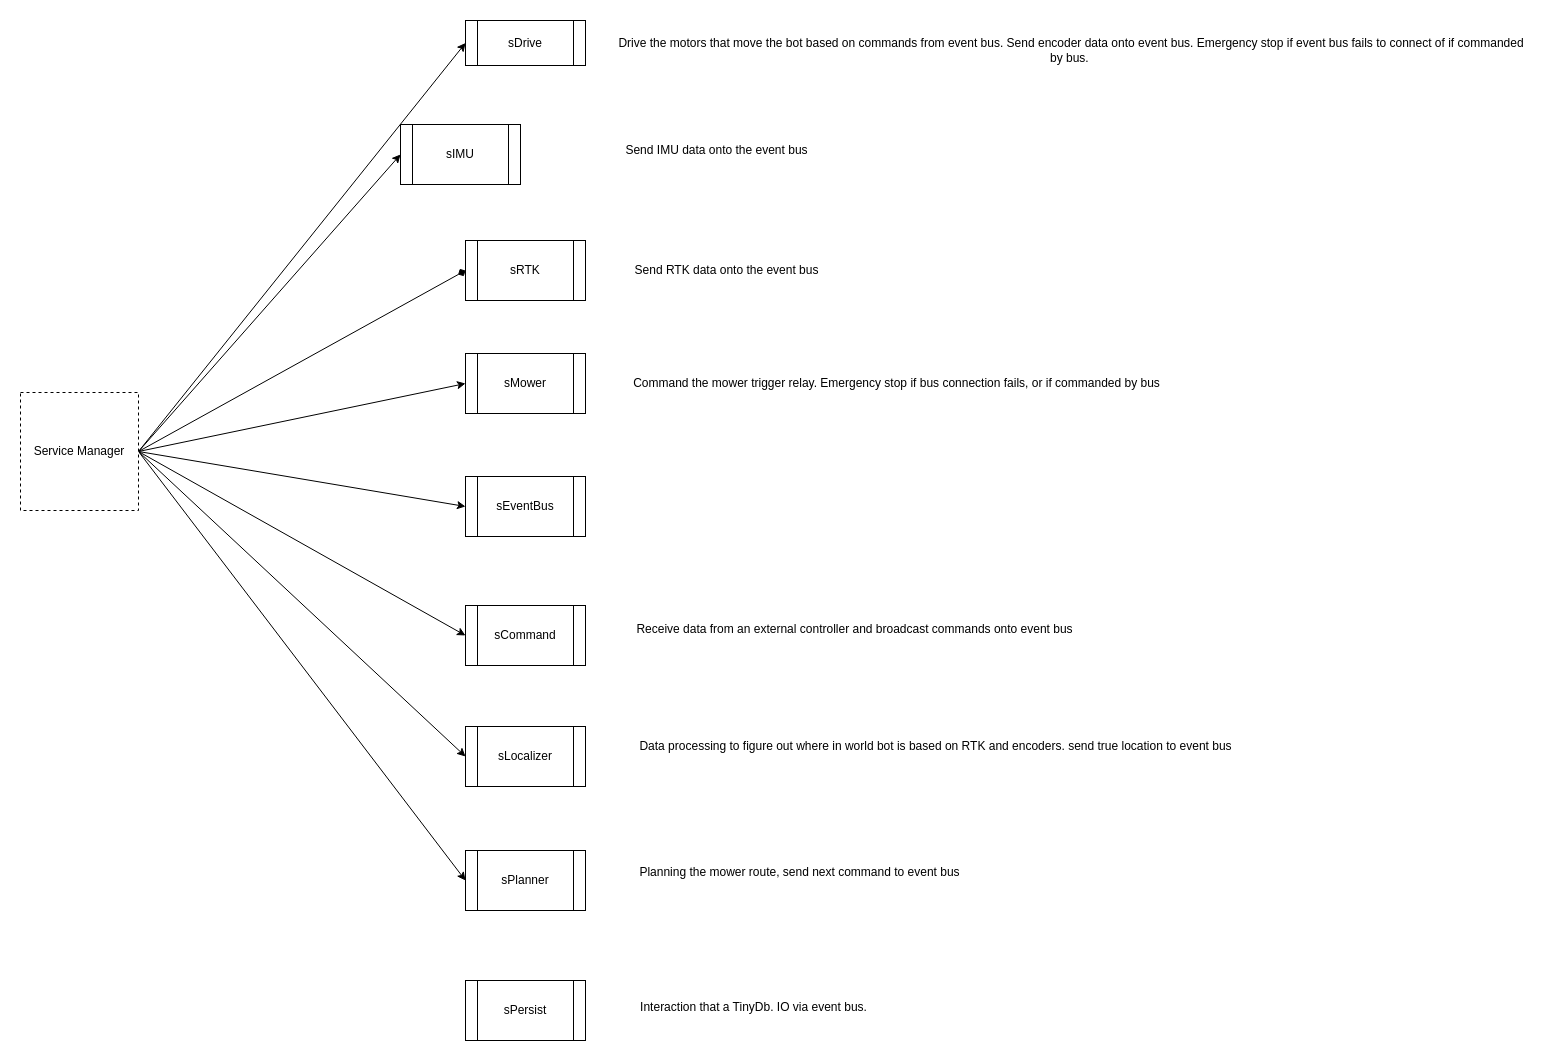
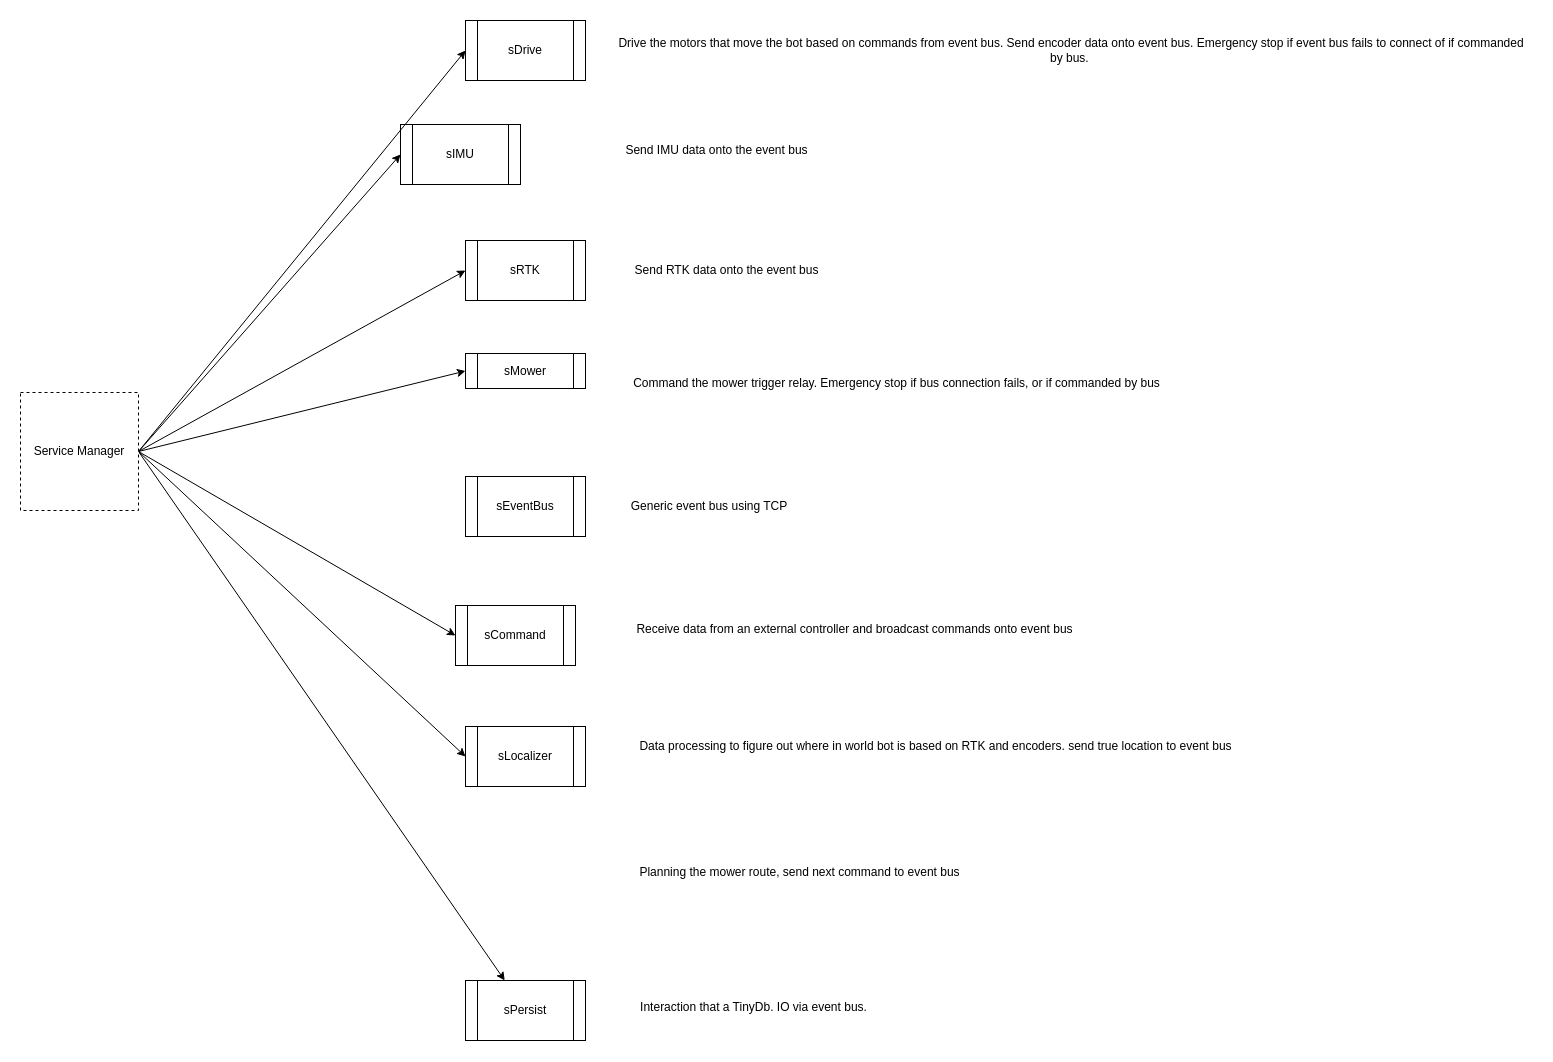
- <mxCell id="2" value="sDrive" style="shape=process;whiteSpace=wrap;html=1;backgroundOutline=1;" vertex="1" parent="1"><mxGeometry x="465" y="20" width="120" height="45" as="geometry" /></mxCell>
+ <mxCell id="2" value="sDrive" style="shape=process;whiteSpace=wrap;html=1;backgroundOutline=1;" vertex="1" parent="1"><mxGeometry x="465" y="20" width="120" height="60" as="geometry" /></mxCell>
- <mxCell id="10" style="edgeStyle=none;html=1;exitX=1;exitY=0.5;exitDx=0;exitDy=0;entryX=0;entryY=0.5;entryDx=0;entryDy=0;endArrow=diamond;" edge="1" parent="1" source="16" target="4"><mxGeometry relative="1" as="geometry" /></mxCell>
+ <mxCell id="10" style="edgeStyle=none;html=1;exitX=1;exitY=0.5;exitDx=0;exitDy=0;entryX=0;entryY=0.5;entryDx=0;entryDy=0;" edge="1" parent="1" source="16" target="4"><mxGeometry relative="1" as="geometry" /></mxCell>
- <mxCell id="5" value="sMower" style="shape=process;whiteSpace=wrap;html=1;backgroundOutline=1;" vertex="1" parent="1"><mxGeometry x="465" y="353" width="120" height="60" as="geometry" /></mxCell>
+ <mxCell id="5" value="sMower" style="shape=process;whiteSpace=wrap;html=1;backgroundOutline=1;" vertex="1" parent="1"><mxGeometry x="465" y="353" width="120" height="35" as="geometry" /></mxCell>
- <mxCell id="12" style="edgeStyle=none;html=1;exitX=1;exitY=0.5;exitDx=0;exitDy=0;entryX=0;entryY=0.5;entryDx=0;entryDy=0;" edge="1" parent="1" source="16" target="6"><mxGeometry relative="1" as="geometry" /></mxCell>
+ <mxCell id="12" style="edgeStyle=none;html=1;exitX=1;exitY=0.5;exitDx=0;exitDy=0;" edge="1" parent="1" source="16" target="19"><mxGeometry relative="1" as="geometry" /></mxCell>
+ <mxCell id="20" value="Generic event bus using TCP" style="text;html=1;strokeColor=none;fillColor=none;align=center;verticalAlign=middle;whiteSpace=wrap;rounded=0;" vertex="1" parent="1"><mxGeometry x="627" y="494.5" width="164" height="23" as="geometry" /></mxCell>
- <mxCell id="7" value="sCommand" style="shape=process;whiteSpace=wrap;html=1;backgroundOutline=1;" vertex="1" parent="1"><mxGeometry x="465" y="605" width="120" height="60" as="geometry" /></mxCell>
+ <mxCell id="7" value="sCommand" style="shape=process;whiteSpace=wrap;html=1;backgroundOutline=1;" vertex="1" parent="1"><mxGeometry x="455" y="605" width="120" height="60" as="geometry" /></mxCell>
- <mxCell id="15" style="edgeStyle=none;html=1;exitX=1;exitY=0.5;exitDx=0;exitDy=0;entryX=0;entryY=0.5;entryDx=0;entryDy=0;" edge="1" parent="1" source="16" target="18"><mxGeometry relative="1" as="geometry" /></mxCell>
- <mxCell id="18" value="sPlanner" style="shape=process;whiteSpace=wrap;html=1;backgroundOutline=1;" vertex="1" parent="1"><mxGeometry x="465" y="850" width="120" height="60" as="geometry" /></mxCell>
